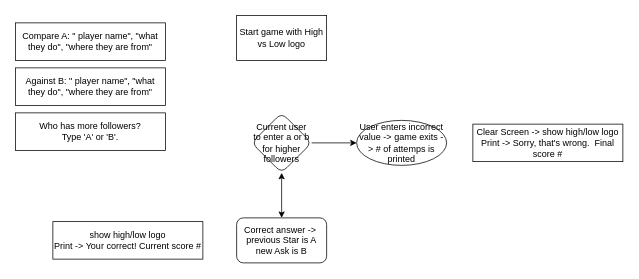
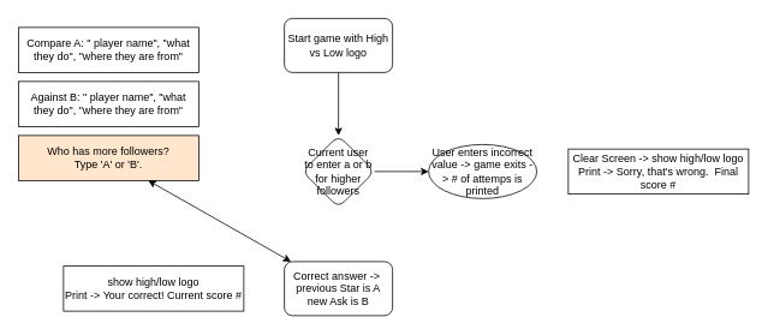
- <mxCell id="3" value="Start game with High vs Low logo" style="whiteSpace=wrap;html=1;rounded=0;" vertex="1" parent="1"><mxGeometry x="315" y="20" width="120" height="60" as="geometry" /></mxCell>
+ <mxCell id="3" value="Start game with High vs Low logo" style="rounded=1;whiteSpace=wrap;html=1;" vertex="1" parent="1"><mxGeometry x="315" y="20" width="120" height="60" as="geometry" /></mxCell>
+ <mxCell id="2" value="" style="edgeStyle=orthogonalEdgeStyle;rounded=0;orthogonalLoop=1;jettySize=auto;html=1;" edge="1" parent="1" source="3" target="5"><mxGeometry relative="1" as="geometry" /></mxCell>
- <mxCell id="9" value="&lt;span&gt;Who has more followers? &lt;br&gt;Type 'A' or 'B'.&lt;/span&gt;" style="rounded=0;whiteSpace=wrap;html=1;" vertex="1" parent="1"><mxGeometry x="20" y="150" width="200" height="50" as="geometry" /></mxCell>
+ <mxCell id="9" value="&lt;span&gt;Who has more followers? &lt;br&gt;Type 'A' or 'B'.&lt;/span&gt;" style="rounded=0;whiteSpace=wrap;html=1;fillColor=#ffe6cc;" vertex="1" parent="1"><mxGeometry x="20" y="150" width="200" height="50" as="geometry" /></mxCell>
- <mxCell id="12" value="" style="endArrow=classic;startArrow=classic;html=1;rounded=0;" edge="1" parent="1" source="11" target="5"><mxGeometry width="50" height="50" relative="1" as="geometry"><mxPoint x="340" y="200" as="sourcePoint" /><mxPoint x="390" y="150" as="targetPoint" /></mxGeometry></mxCell>
+ <mxCell id="12" value="" style="endArrow=classic;startArrow=classic;html=1;rounded=0;" edge="1" parent="1" source="11" target="9"><mxGeometry width="50" height="50" relative="1" as="geometry"><mxPoint x="340" y="200" as="sourcePoint" /><mxPoint x="390" y="150" as="targetPoint" /></mxGeometry></mxCell>
